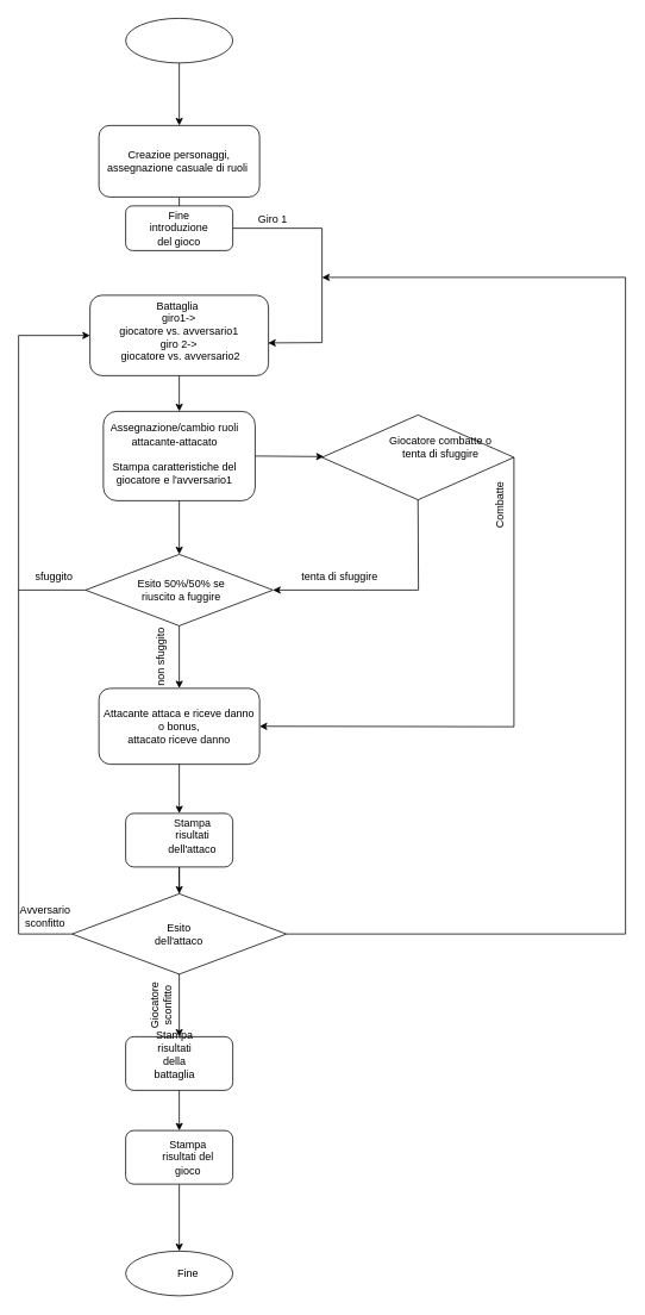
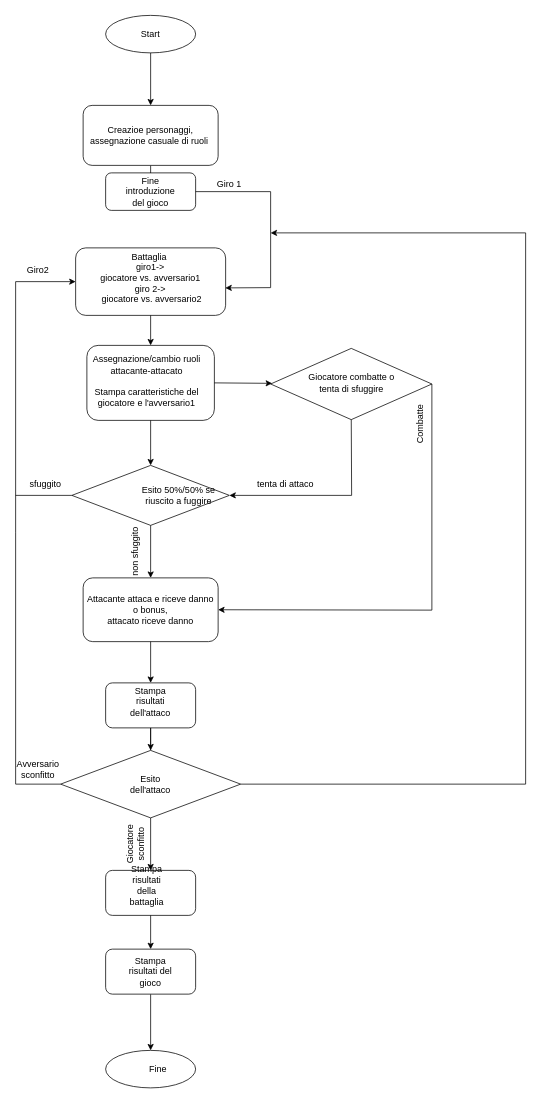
+ <mxCell id="5" value="Start" style="text;html=1;align=center;verticalAlign=middle;whiteSpace=wrap;rounded=0;" vertex="1" parent="1"><mxGeometry x="170" y="30" width="60" height="30" as="geometry" /></mxCell>
+ <mxCell id="39" value="Giro2" style="text;html=1;align=center;verticalAlign=middle;whiteSpace=wrap;rounded=0;" vertex="1" parent="1"><mxGeometry x="20" y="345" width="60" height="30" as="geometry" /></mxCell>
- <mxCell id="46" value="Giocatore combatte o tenta di sfuggire" style="text;html=1;align=center;verticalAlign=middle;whiteSpace=wrap;rounded=0;" vertex="1" parent="1"><mxGeometry x="432.5" y="485" width="120" height="30" as="geometry" /></mxCell>
+ <mxCell id="46" value="Giocatore combatte o tenta di sfuggire" style="text;html=1;align=center;verticalAlign=middle;whiteSpace=wrap;rounded=0;" vertex="1" parent="1"><mxGeometry x="407.5" y="495" width="120" height="30" as="geometry" /></mxCell>
- <mxCell id="35" value="tenta di sfuggire" style="text;html=1;align=center;verticalAlign=middle;whiteSpace=wrap;rounded=0;" vertex="1" parent="1"><mxGeometry x="330" y="630" width="100" height="30" as="geometry" /></mxCell>
+ <mxCell id="35" value="tenta di attaco" style="text;html=1;align=center;verticalAlign=middle;whiteSpace=wrap;rounded=0;" vertex="1" parent="1"><mxGeometry x="330" y="630" width="100" height="30" as="geometry" /></mxCell>
- <mxCell id="16" value="Esito 50%/50% se riuscito a fuggire" style="text;html=1;align=center;verticalAlign=middle;whiteSpace=wrap;rounded=0;" vertex="1" parent="1"><mxGeometry x="150" y="645" width="105" height="30" as="geometry" /></mxCell>
+ <mxCell id="16" value="Esito 50%/50% se riuscito a fuggire" style="text;html=1;align=center;verticalAlign=middle;whiteSpace=wrap;rounded=0;" vertex="1" parent="1"><mxGeometry x="185" y="645" width="105" height="30" as="geometry" /></mxCell>
- <mxCell id="23" value="Stampa risultati dell'attaco" style="text;html=1;align=center;verticalAlign=middle;whiteSpace=wrap;rounded=0;" vertex="1" parent="1"><mxGeometry x="185" y="920" width="60" height="30" as="geometry" /></mxCell>
+ <mxCell id="23" value="Stampa risultati dell'attaco" style="text;html=1;align=center;verticalAlign=middle;whiteSpace=wrap;rounded=0;" vertex="1" parent="1"><mxGeometry x="170" y="920" width="60" height="30" as="geometry" /></mxCell>
- <mxCell id="42" value="Stampa risultati del gioco" style="text;html=1;align=center;verticalAlign=middle;whiteSpace=wrap;rounded=0;" vertex="1" parent="1"><mxGeometry x="180" y="1280" width="60" height="30" as="geometry" /></mxCell>
+ <mxCell id="42" value="Stampa risultati del gioco" style="text;html=1;align=center;verticalAlign=middle;whiteSpace=wrap;rounded=0;" vertex="1" parent="1"><mxGeometry x="170" y="1280" width="60" height="30" as="geometry" /></mxCell>
